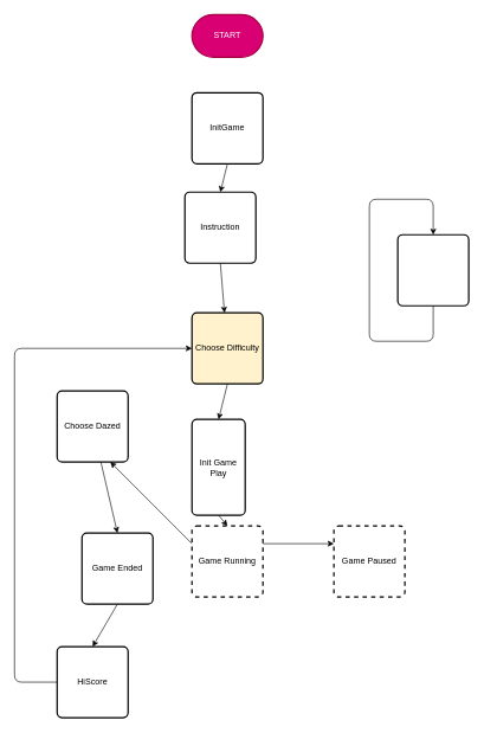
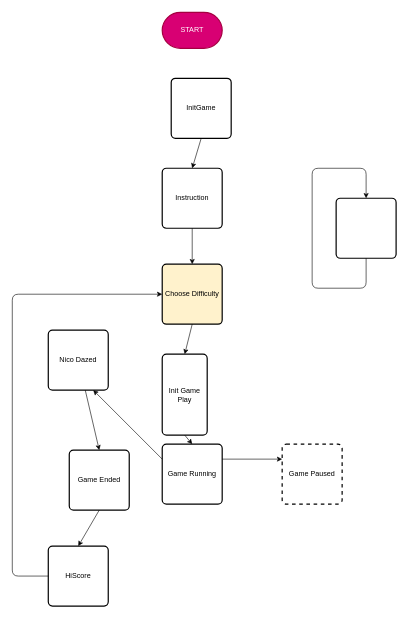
- <mxCell id="3" value="InitGame" style="rounded=1;whiteSpace=wrap;html=1;absoluteArcSize=1;arcSize=14;strokeWidth=2;" parent="1" vertex="1"><mxGeometry x="270" y="130" width="100" height="100" as="geometry" /></mxCell>
+ <mxCell id="3" value="InitGame" style="rounded=1;whiteSpace=wrap;html=1;absoluteArcSize=1;arcSize=14;strokeWidth=2;" parent="1" vertex="1"><mxGeometry x="285" y="130" width="100" height="100" as="geometry" /></mxCell>
- <mxCell id="11" value="Instruction" style="rounded=1;whiteSpace=wrap;html=1;absoluteArcSize=1;arcSize=14;strokeWidth=2;" parent="1" vertex="1"><mxGeometry x="260" y="270" width="100" height="100" as="geometry" /></mxCell>
+ <mxCell id="11" value="Instruction" style="rounded=1;whiteSpace=wrap;html=1;absoluteArcSize=1;arcSize=14;strokeWidth=2;" parent="1" vertex="1"><mxGeometry x="270" y="280" width="100" height="100" as="geometry" /></mxCell>
- <mxCell id="8" value="Choose Dazed" style="rounded=1;whiteSpace=wrap;html=1;absoluteArcSize=1;arcSize=14;strokeWidth=2;" parent="1" vertex="1"><mxGeometry x="80" y="550" width="100" height="100" as="geometry" /></mxCell>
+ <mxCell id="8" value="Nico Dazed" style="rounded=1;whiteSpace=wrap;html=1;absoluteArcSize=1;arcSize=14;strokeWidth=2;" parent="1" vertex="1"><mxGeometry x="80" y="550" width="100" height="100" as="geometry" /></mxCell>
- <mxCell id="6" value="Game Running" style="rounded=1;whiteSpace=wrap;html=1;absoluteArcSize=1;arcSize=14;strokeWidth=2;dashed=1;" parent="1" vertex="1"><mxGeometry x="270" y="740" width="100" height="100" as="geometry" /></mxCell>
+ <mxCell id="6" value="Game Running" style="rounded=1;whiteSpace=wrap;html=1;absoluteArcSize=1;arcSize=14;strokeWidth=2;" parent="1" vertex="1"><mxGeometry x="270" y="740" width="100" height="100" as="geometry" /></mxCell>
